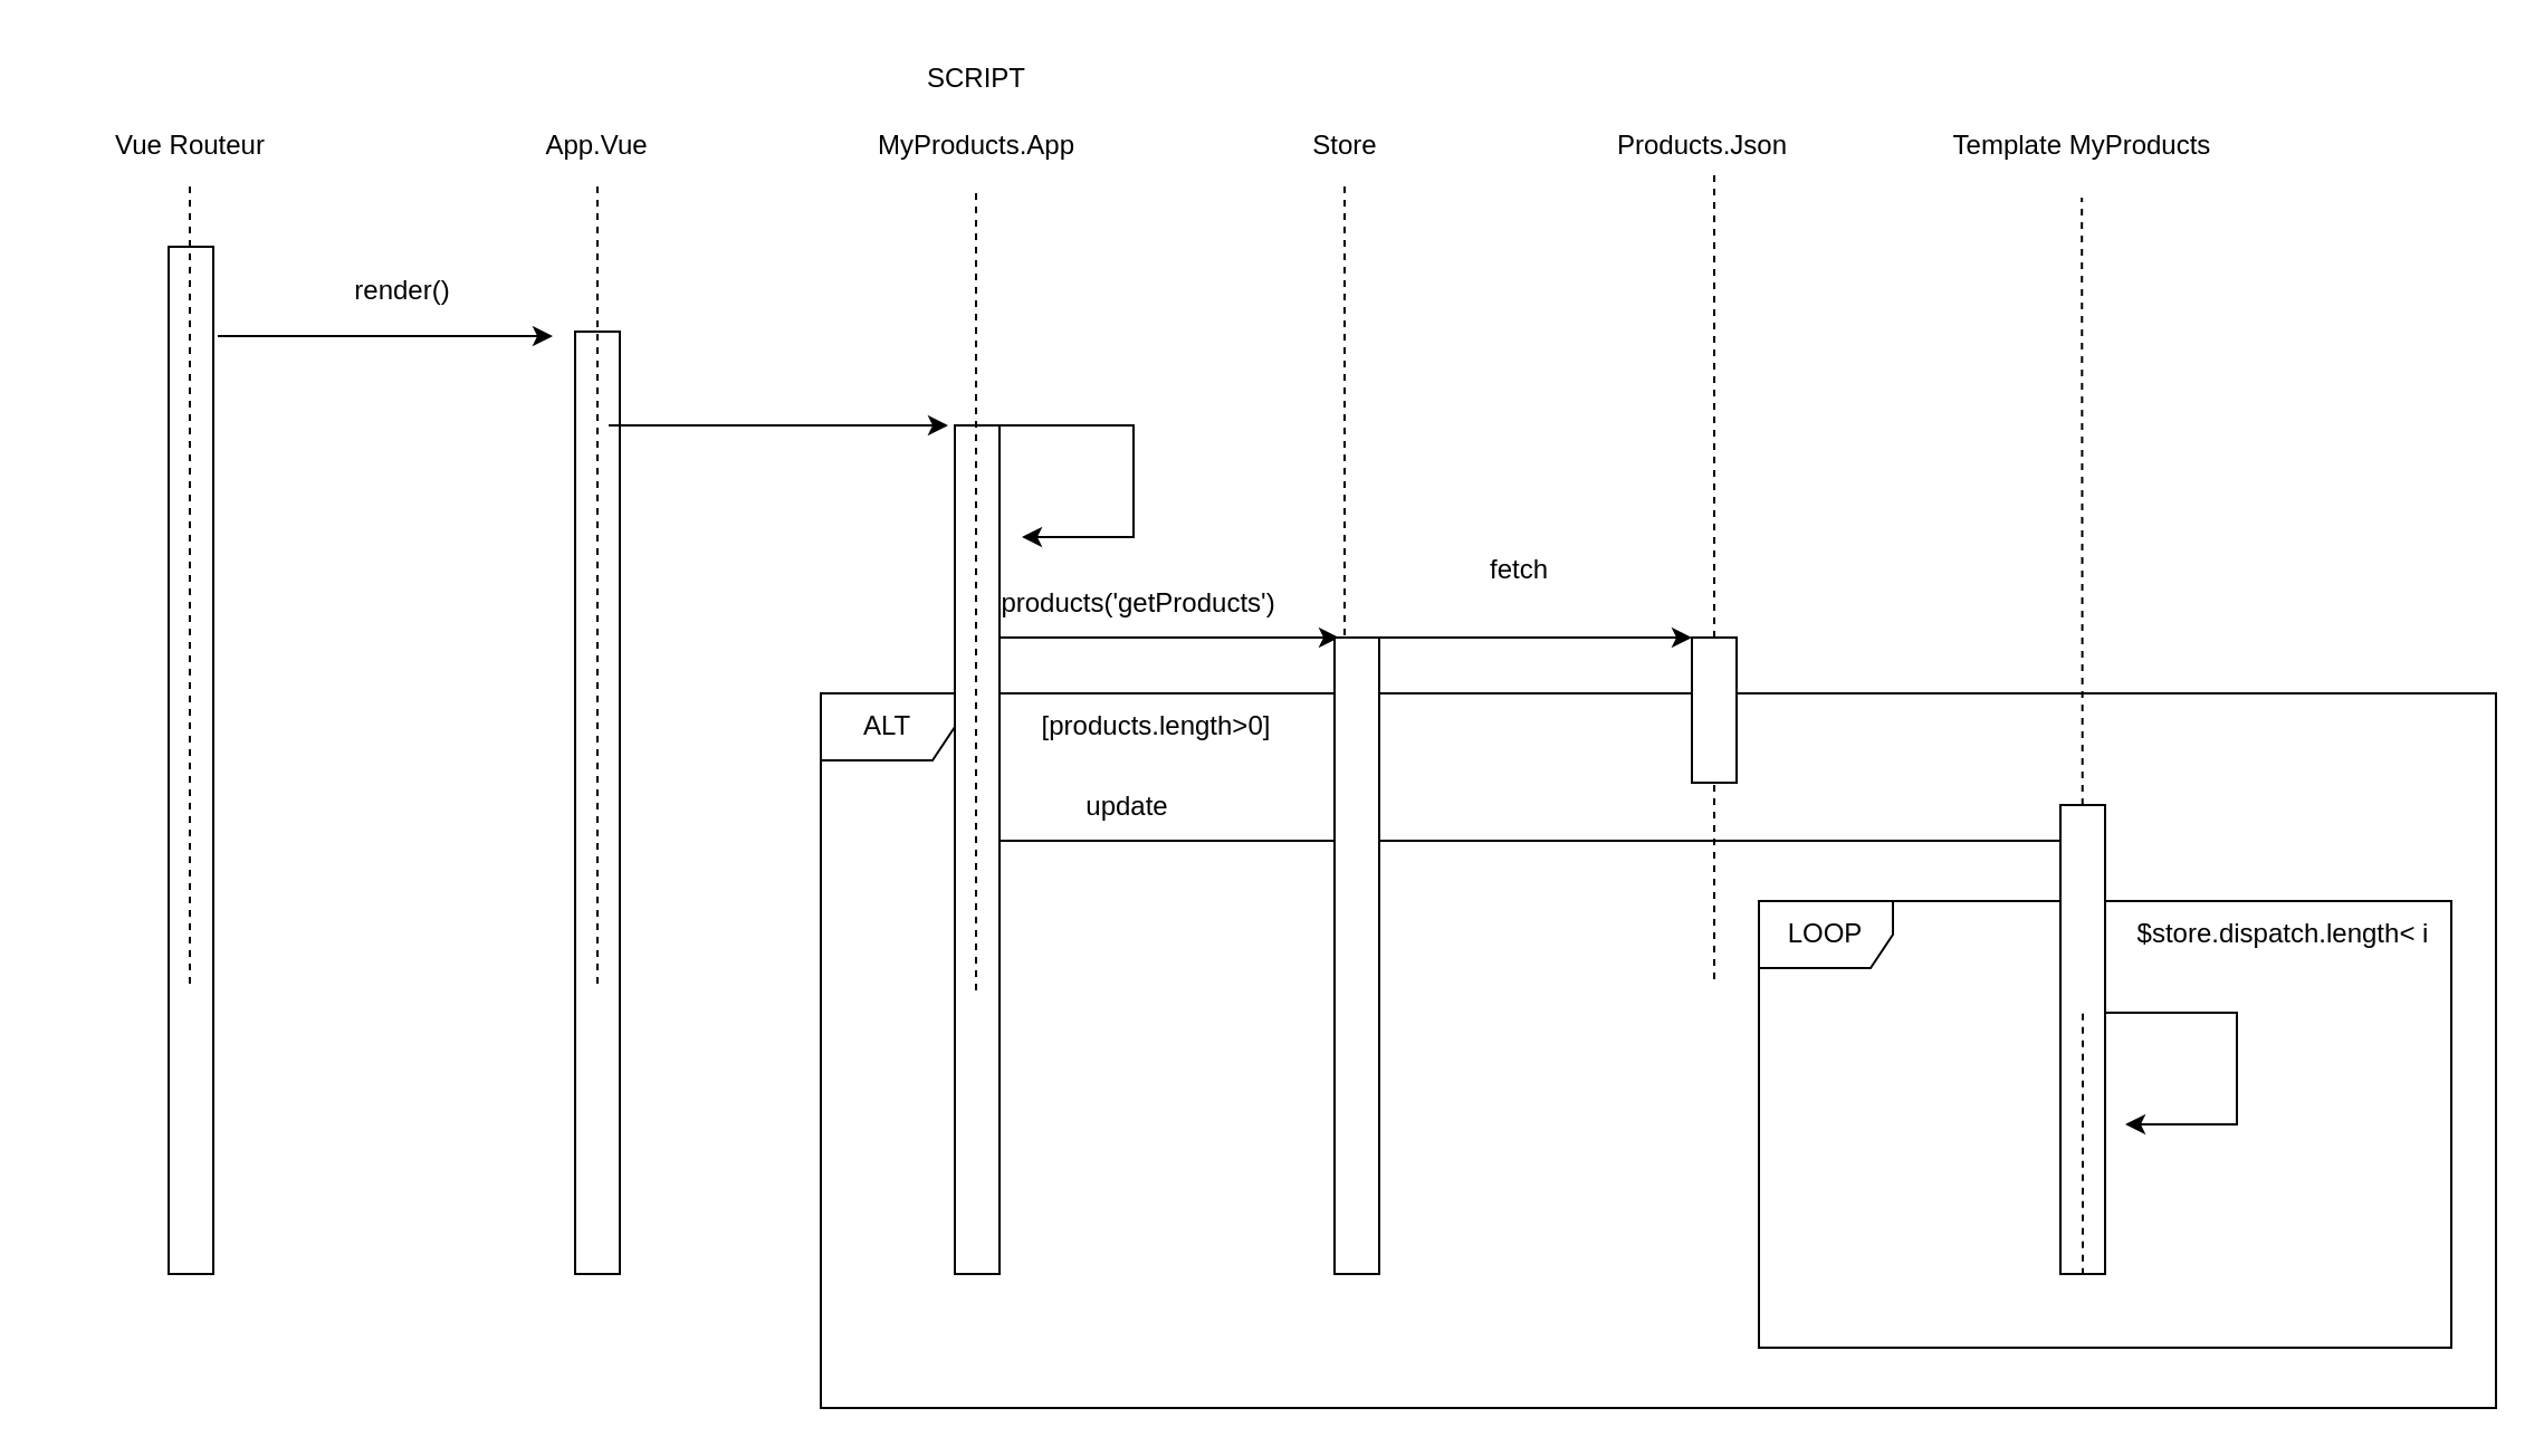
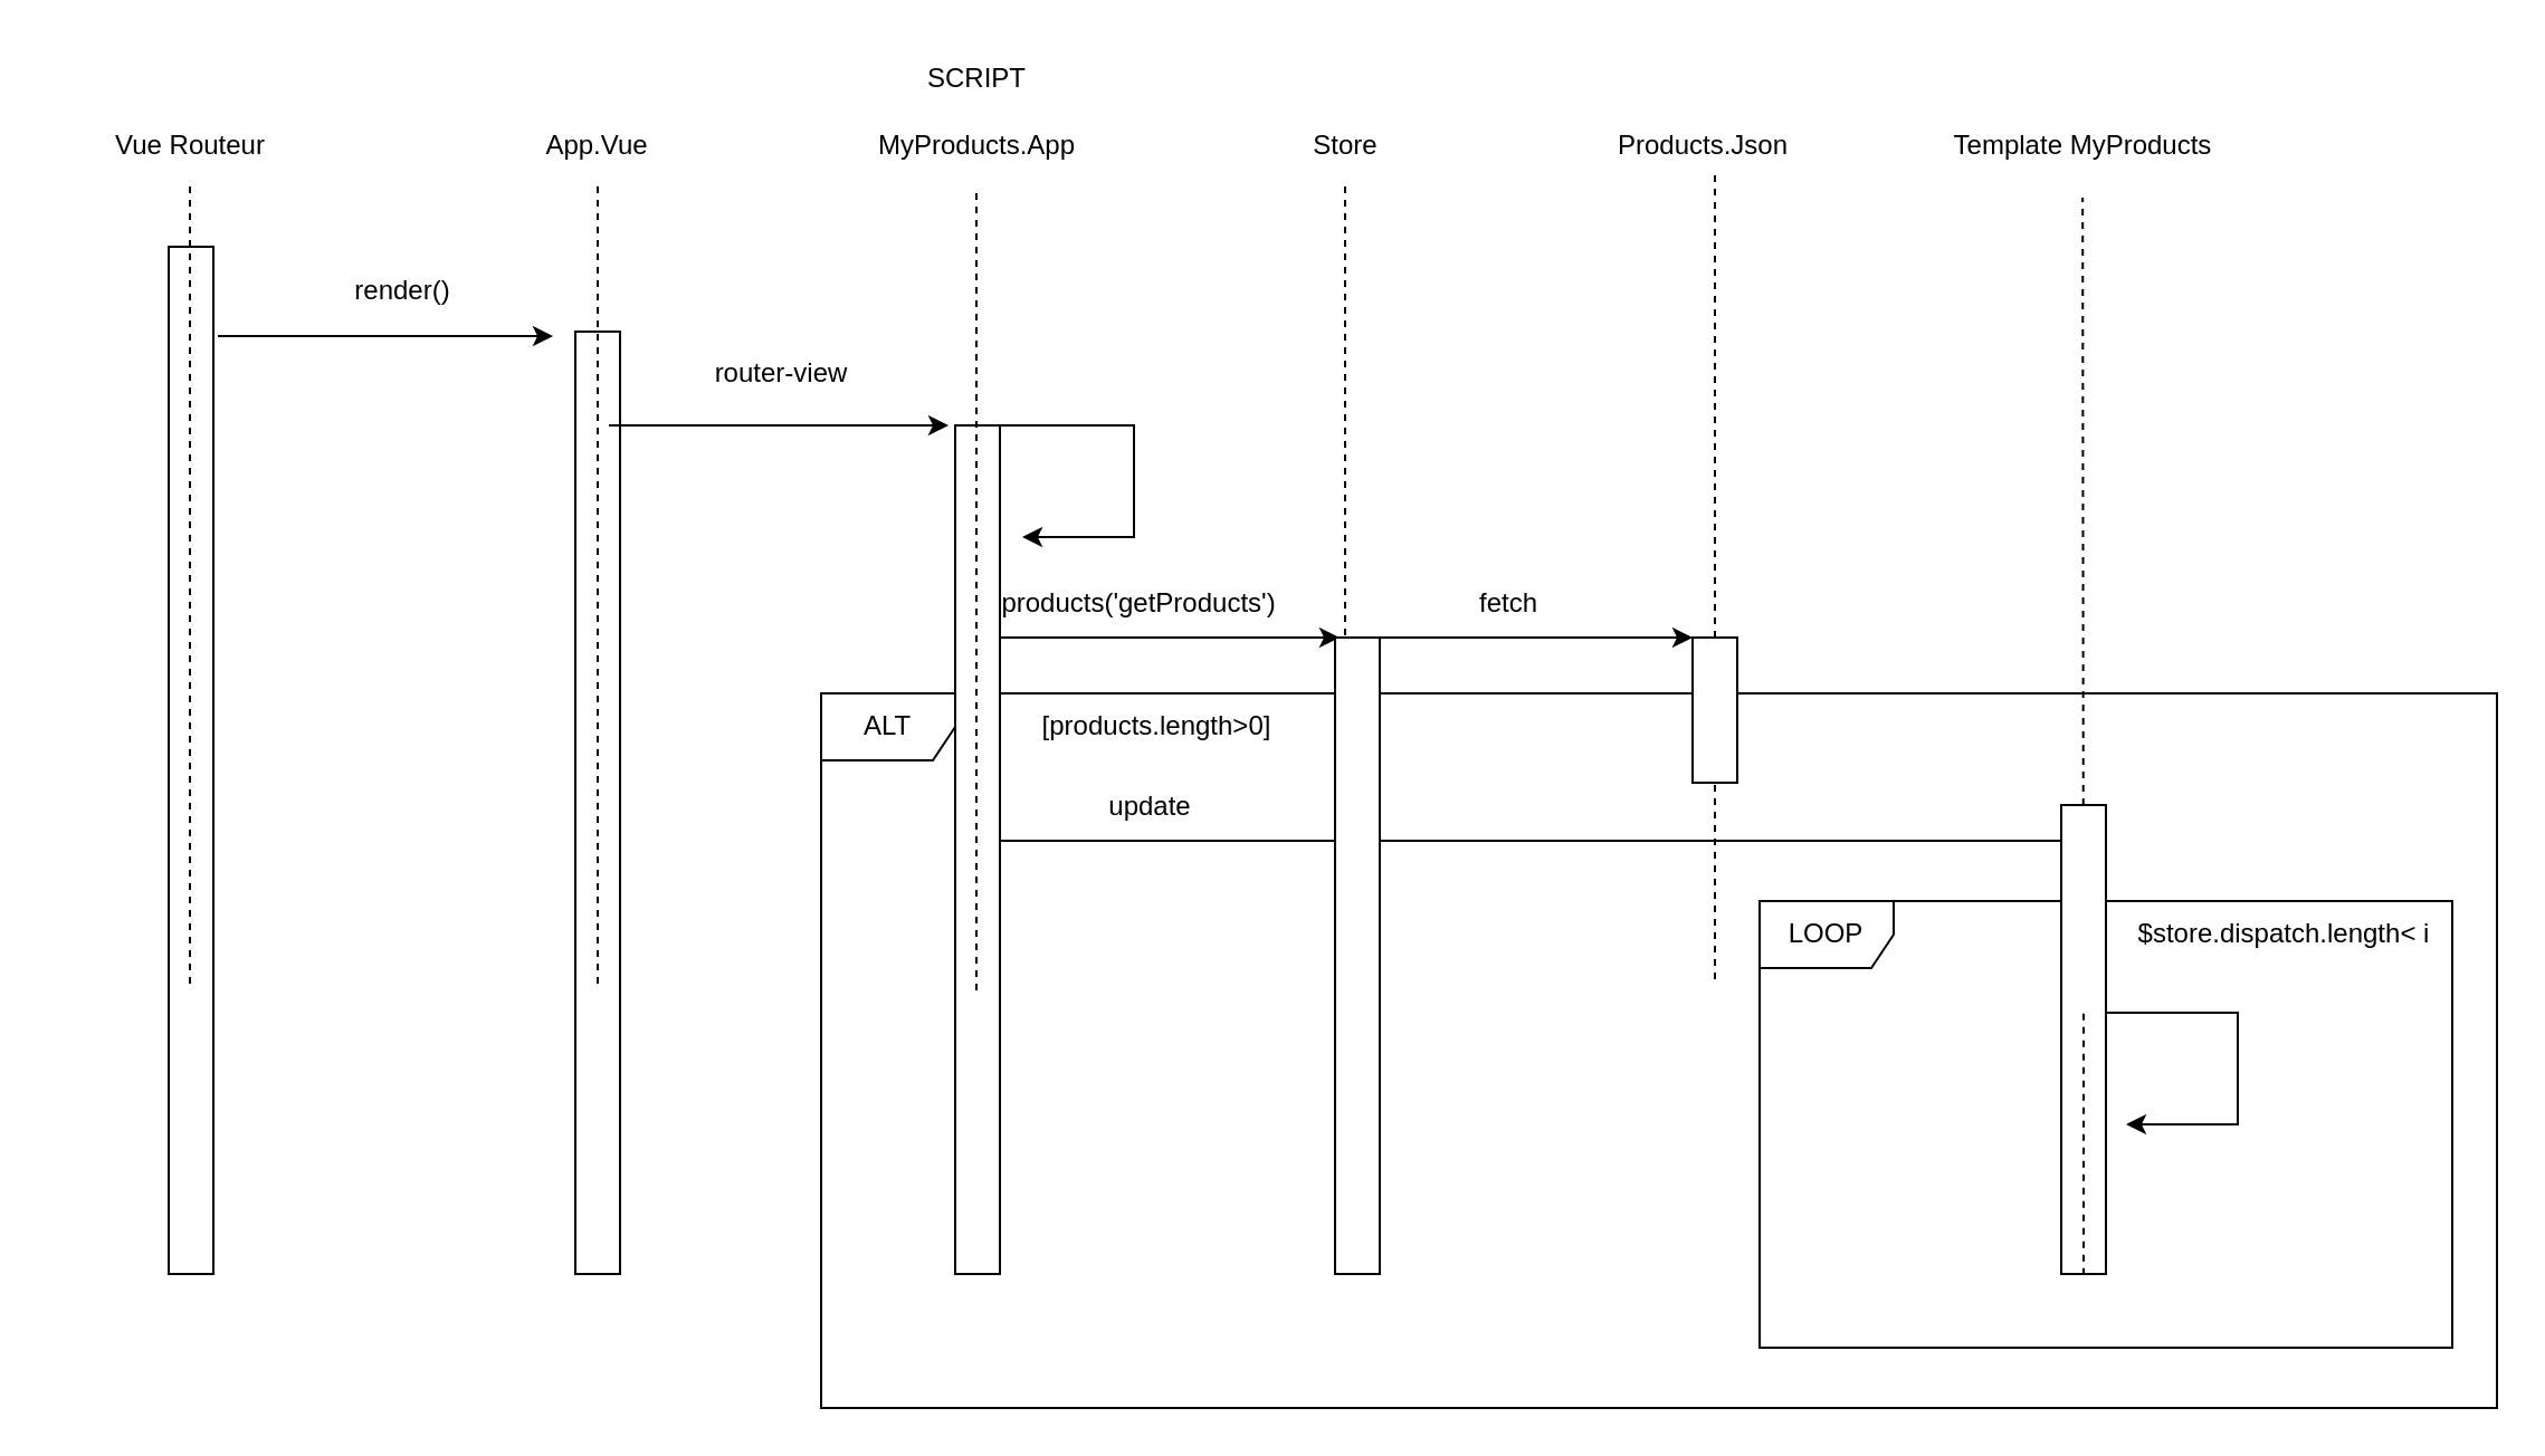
+ <mxCell id="12" value="router-view" style="text;html=1;strokeColor=none;fillColor=none;align=center;verticalAlign=middle;whiteSpace=wrap;rounded=0;" vertex="1" parent="1"><mxGeometry x="307" y="152" width="85" height="30" as="geometry" /></mxCell>
- <mxCell id="24" value="fetch" style="text;html=1;strokeColor=none;fillColor=none;align=center;verticalAlign=middle;whiteSpace=wrap;rounded=0;" vertex="1" parent="1"><mxGeometry x="630" y="240" width="100" height="30" as="geometry" /></mxCell>
+ <mxCell id="24" value="fetch" style="text;html=1;strokeColor=none;fillColor=none;align=center;verticalAlign=middle;whiteSpace=wrap;rounded=0;" vertex="1" parent="1"><mxGeometry x="625" y="255" width="100" height="30" as="geometry" /></mxCell>
- <mxCell id="28" value="update" style="text;html=1;strokeColor=none;fillColor=none;align=center;verticalAlign=middle;whiteSpace=wrap;rounded=0;" vertex="1" parent="1"><mxGeometry x="462" y="346" width="85" height="30" as="geometry" /></mxCell>
+ <mxCell id="28" value="update" style="text;html=1;strokeColor=none;fillColor=none;align=center;verticalAlign=middle;whiteSpace=wrap;rounded=0;" vertex="1" parent="1"><mxGeometry x="472" y="346" width="85" height="30" as="geometry" /></mxCell>
